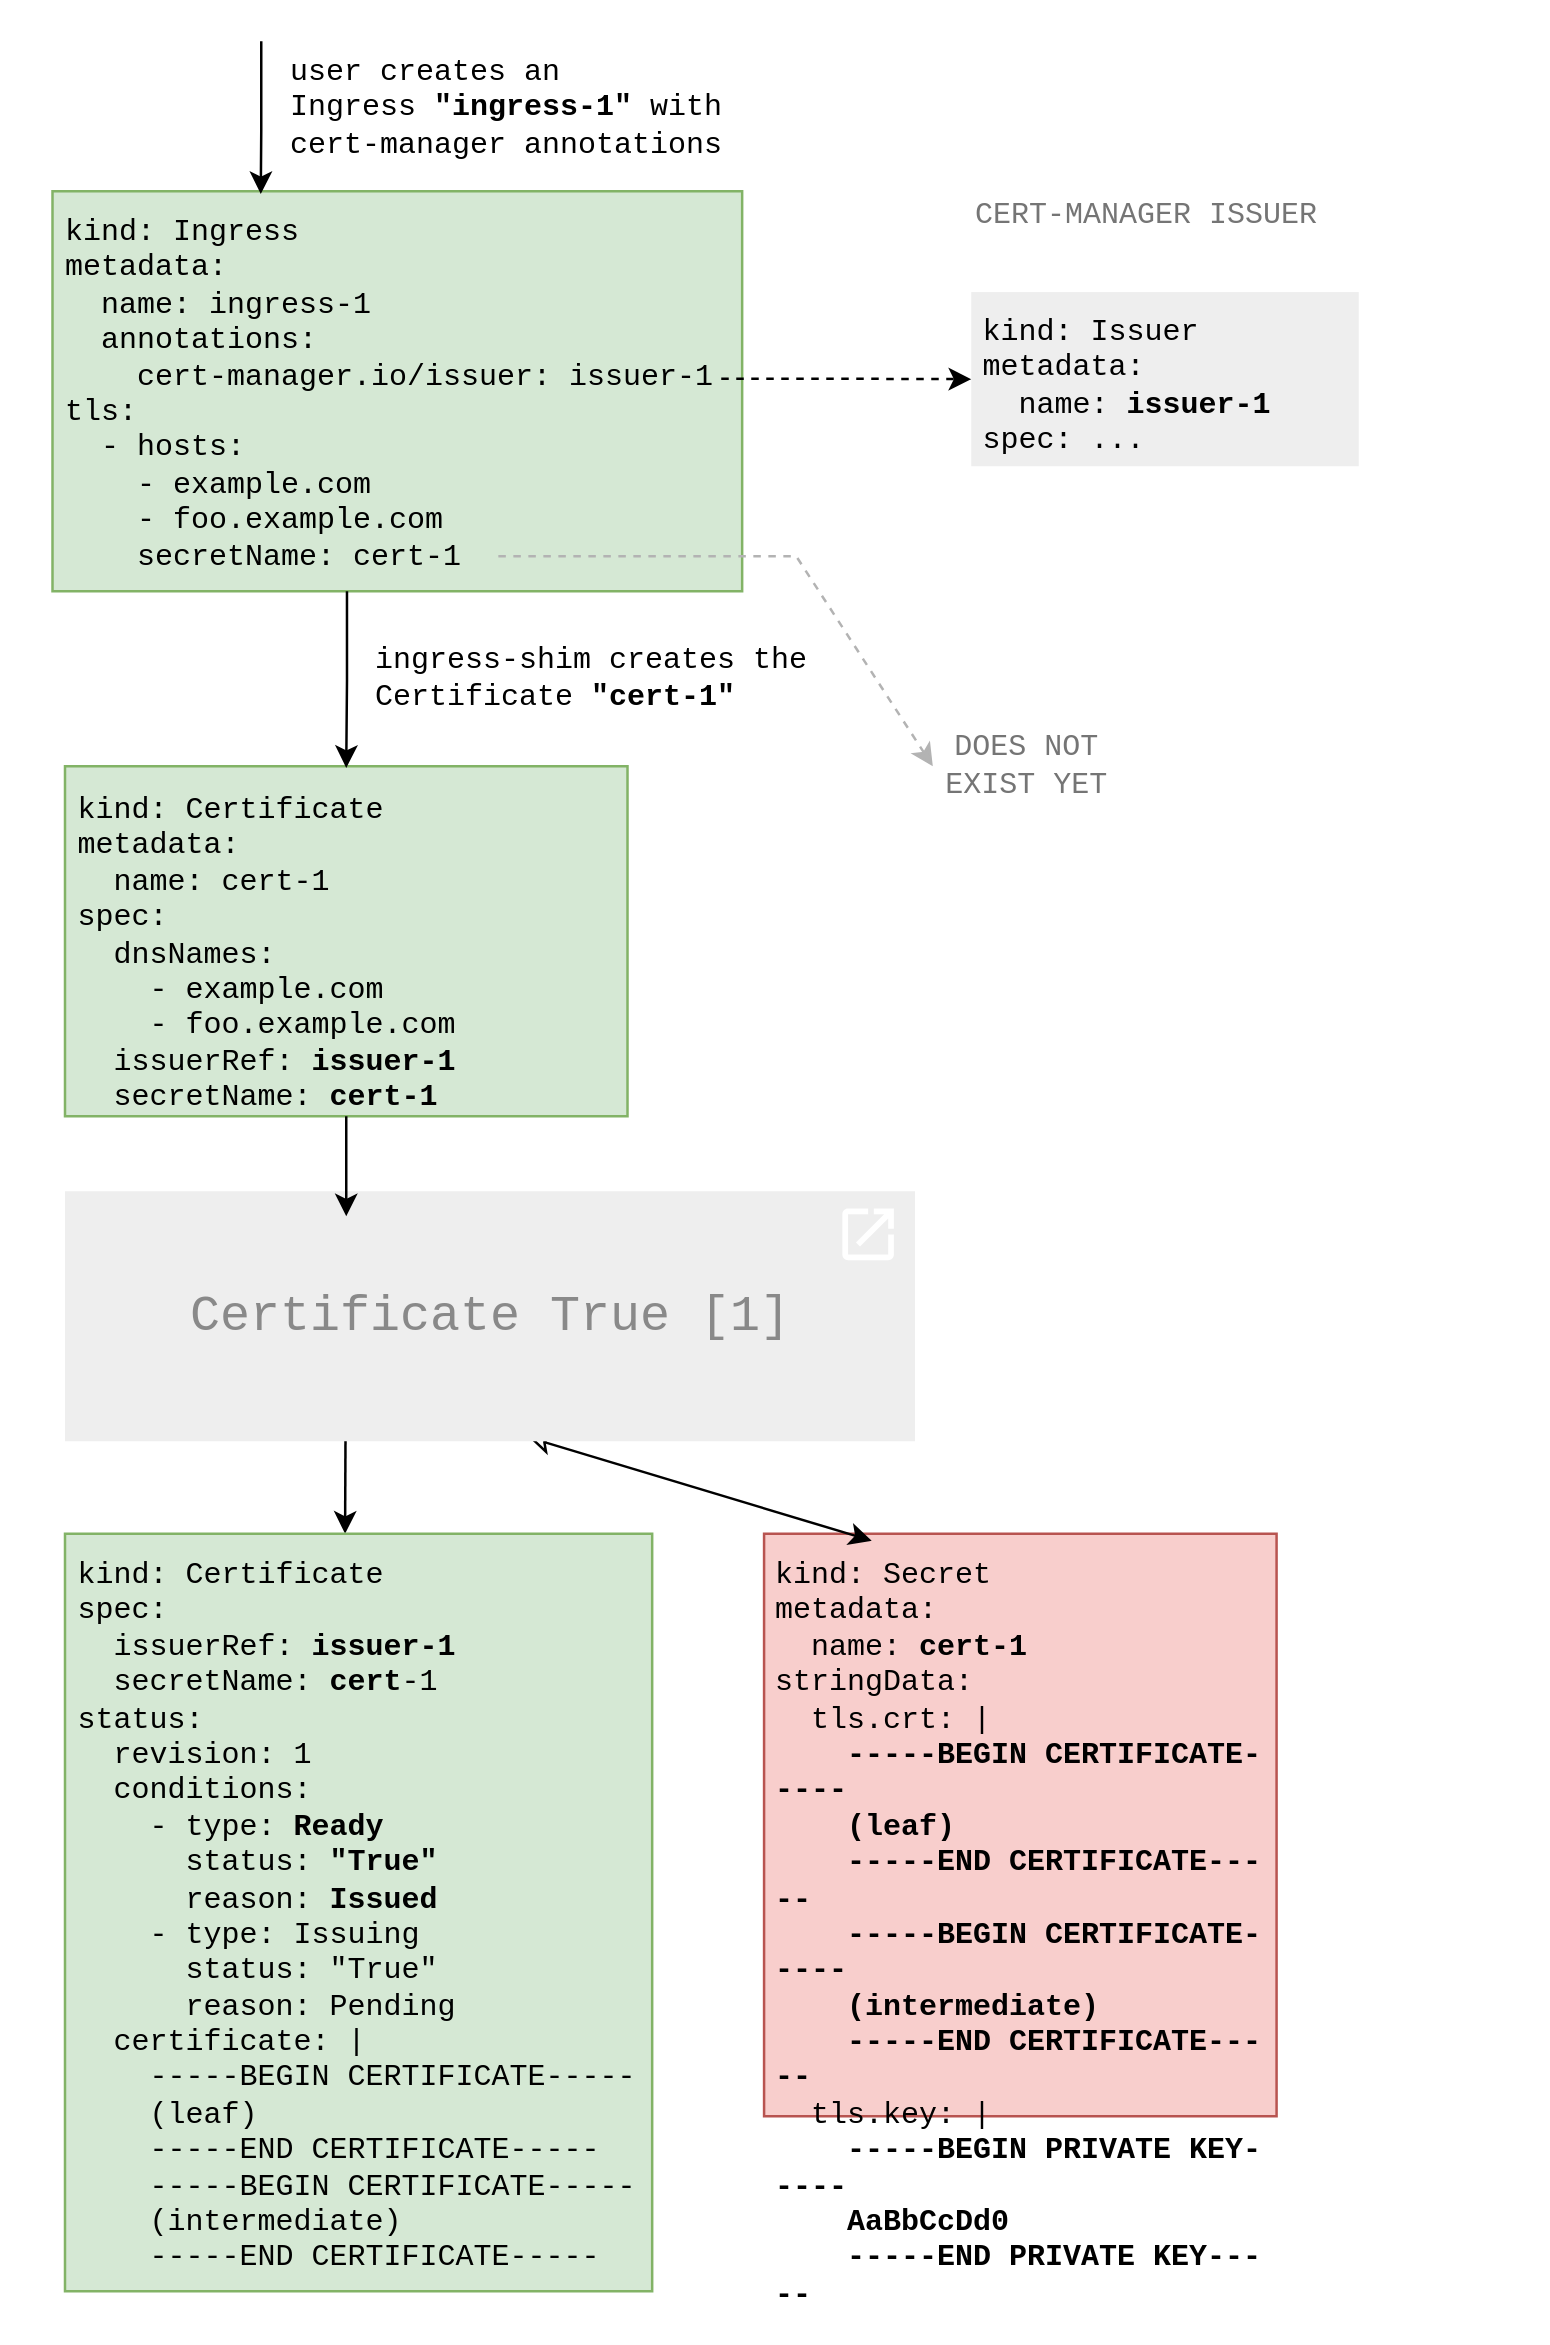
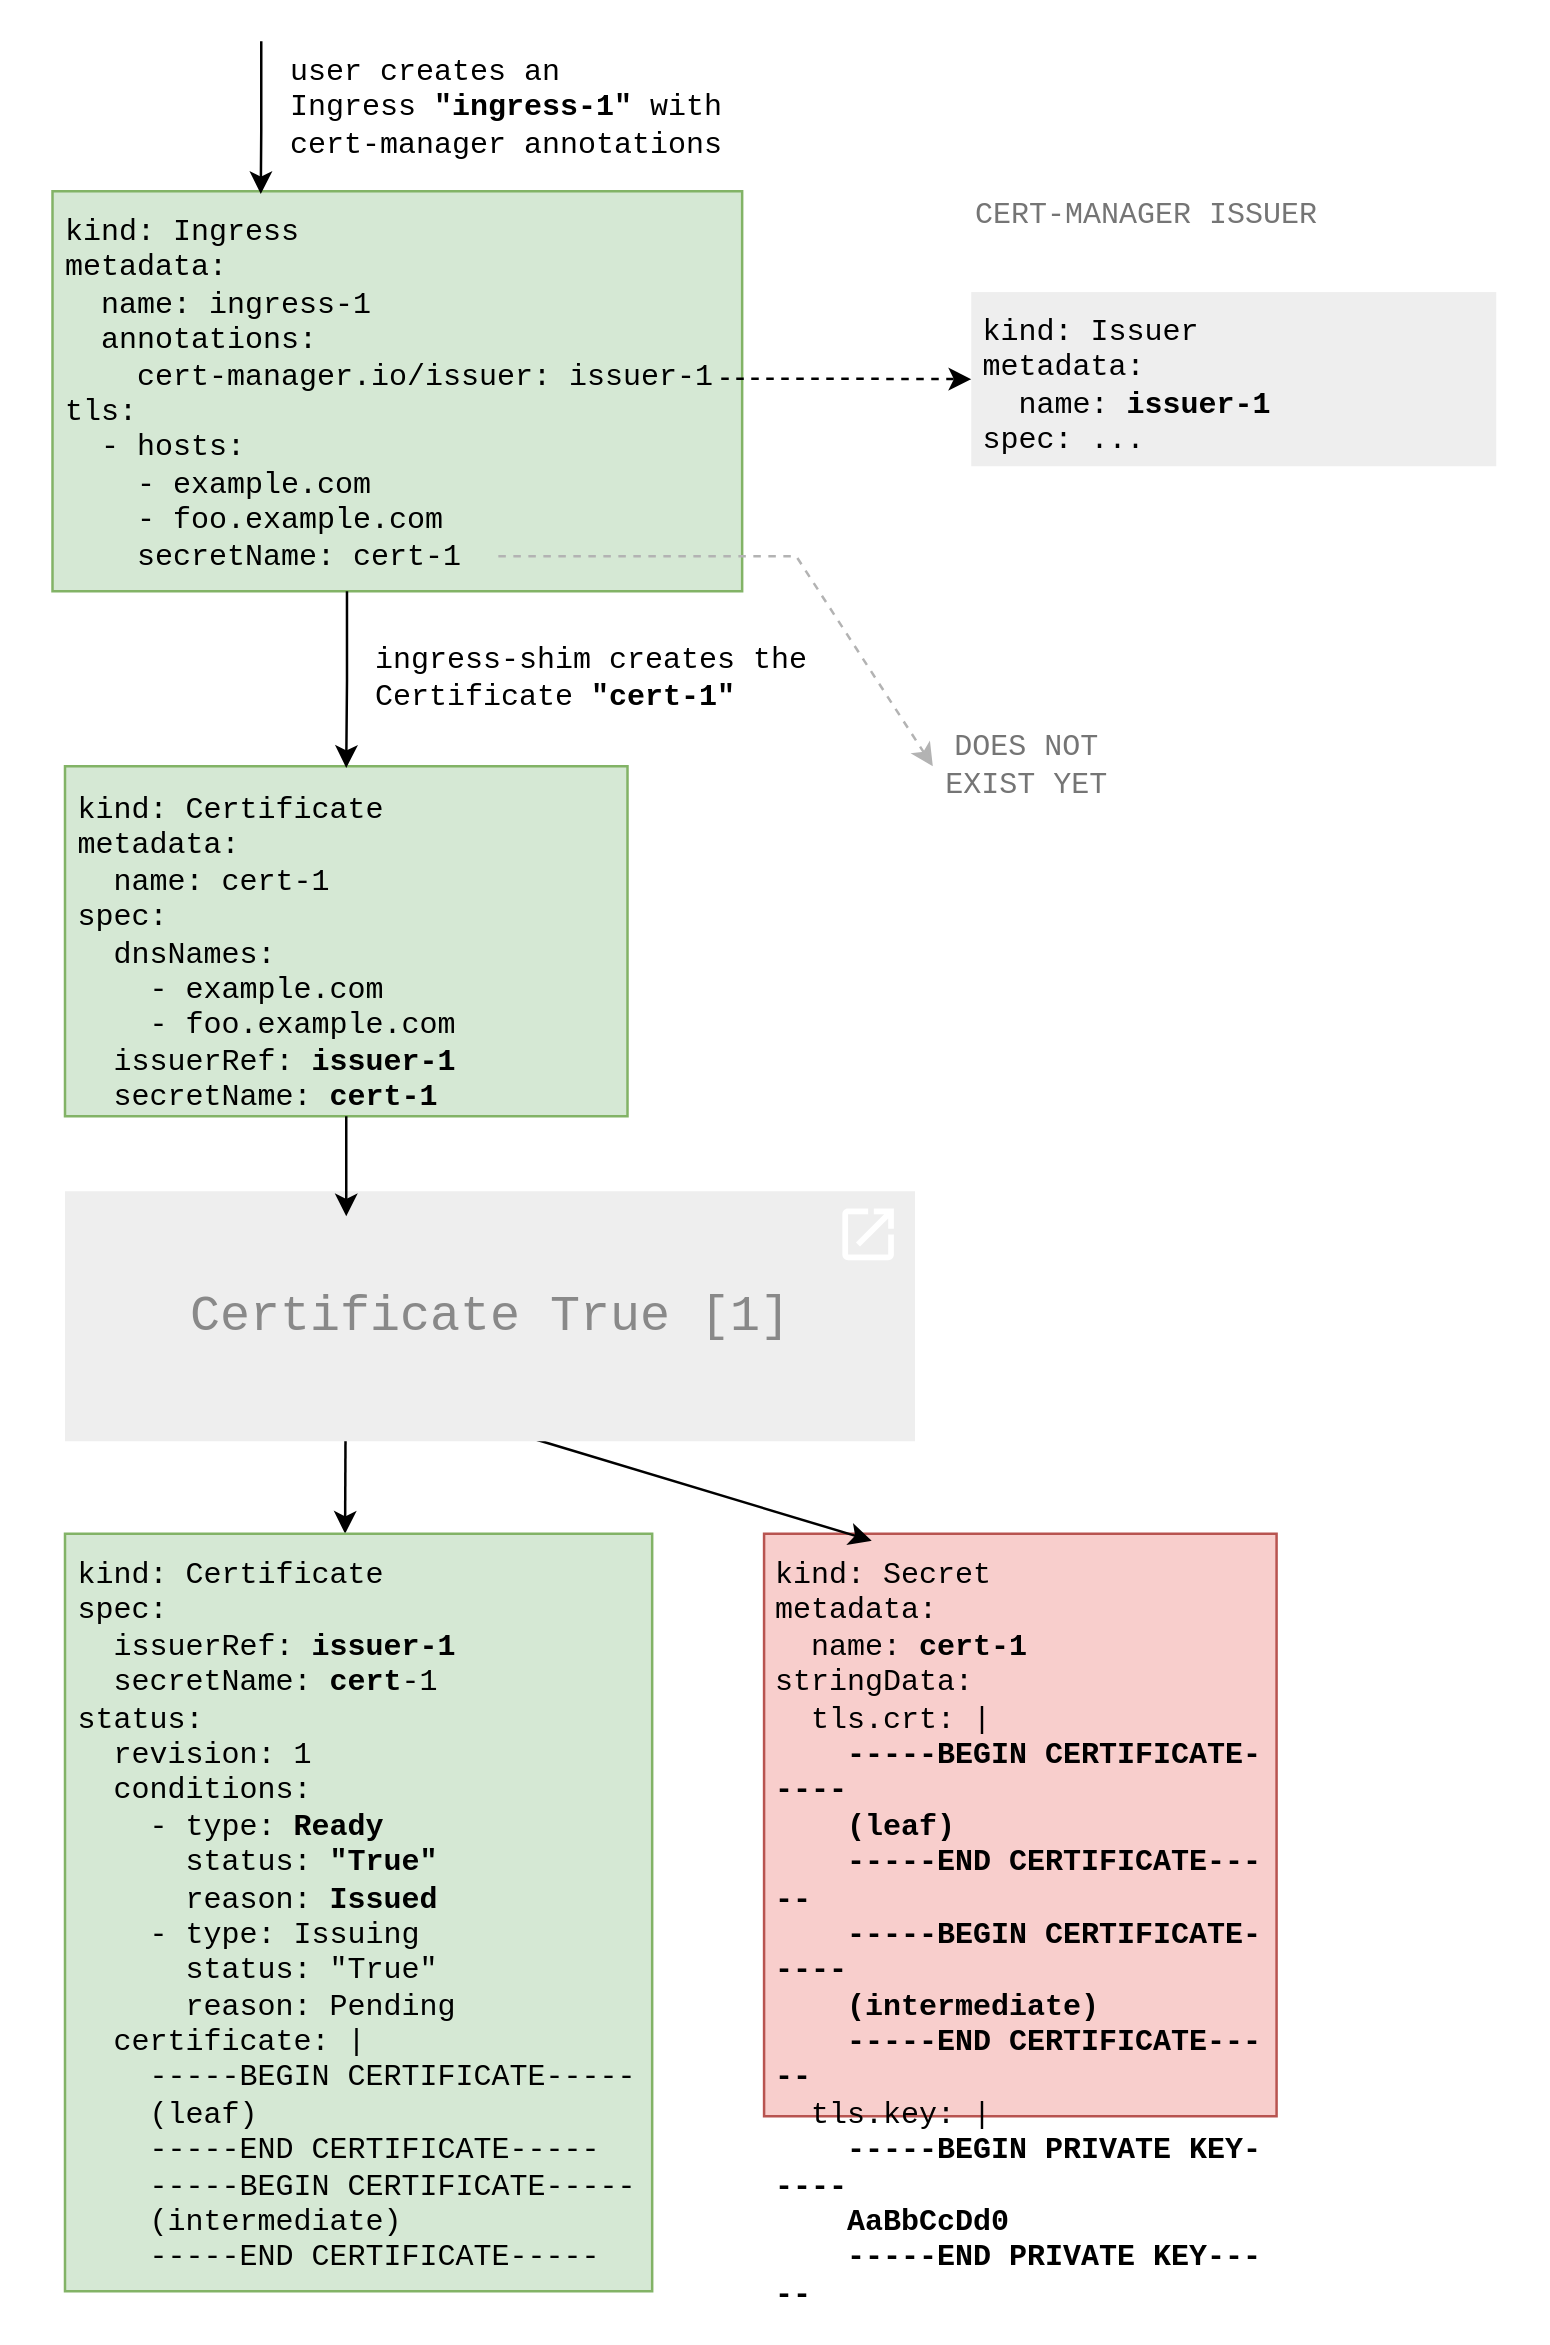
- <mxCell id="2" value="kind: Issuer&lt;br&gt;metadata:&lt;br&gt;&amp;nbsp; name:&amp;nbsp;&lt;b style=&quot;border-color: var(--border-color);&quot;&gt;issuer-1&lt;/b&gt;&lt;br&gt;spec: ..." style="text;html=1;align=left;verticalAlign=top;whiteSpace=wrap;rounded=0;fontFamily=Courier New;spacing=5;fillColor=#EEEEEE;" parent="1" vertex="1"><mxGeometry x="388" y="116.33" width="155" height="69.67" as="geometry" /></mxCell>
+ <mxCell id="2" value="kind: Issuer&lt;br&gt;metadata:&lt;br&gt;&amp;nbsp; name:&amp;nbsp;&lt;b style=&quot;border-color: var(--border-color);&quot;&gt;issuer-1&lt;/b&gt;&lt;br&gt;spec: ..." style="text;html=1;align=left;verticalAlign=top;whiteSpace=wrap;rounded=0;fontFamily=Courier New;spacing=5;fillColor=#EEEEEE;" parent="1" vertex="1"><mxGeometry x="388" y="116.33" width="210" height="69.67" as="geometry" /></mxCell>
- <mxCell id="20" value="" style="endArrow=classic;html=1;fontFamily=Courier New;fontColor=#757575;strokeColor=#000000;endFill=0;startArrow=classic;startFill=1;exitX=0.21;exitY=0.012;exitDx=0;exitDy=0;exitPerimeter=0;entryX=0.546;entryY=0.985;entryDx=0;entryDy=0;entryPerimeter=0;" parent="1" source="17" target="21" edge="1"><mxGeometry width="50" height="50" relative="1" as="geometry"><mxPoint x="148" y="496" as="sourcePoint" /><mxPoint x="148" y="456" as="targetPoint" /></mxGeometry></mxCell>
+ <mxCell id="20" value="" style="endArrow=none;html=1;fontFamily=Courier New;fontColor=#757575;strokeColor=#000000;endFill=0;startArrow=classic;startFill=1;exitX=0.21;exitY=0.012;exitDx=0;exitDy=0;exitPerimeter=0;entryX=0.546;entryY=0.985;entryDx=0;entryDy=0;entryPerimeter=0;" parent="1" source="17" target="21" edge="1"><mxGeometry width="50" height="50" relative="1" as="geometry"><mxPoint x="148" y="496" as="sourcePoint" /><mxPoint x="148" y="456" as="targetPoint" /></mxGeometry></mxCell>
